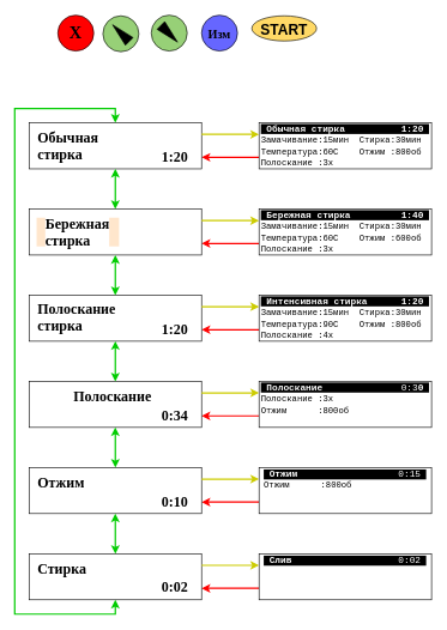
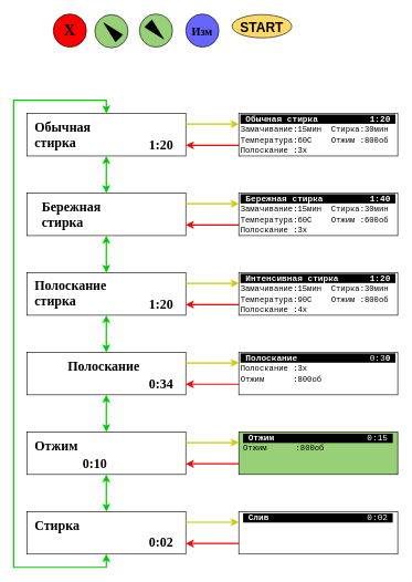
- <mxCell id="27" value="&lt;font face=&quot;Verdana&quot; size=&quot;1&quot; style=&quot;&quot;&gt;&lt;b style=&quot;font-size: 20px;&quot;&gt;Бережная&lt;br&gt;&lt;div style=&quot;text-align: left;&quot;&gt;&lt;b&gt;стирка&lt;/b&gt;&lt;/div&gt;&lt;/b&gt;&lt;/font&gt;" style="rounded=0;whiteSpace=wrap;html=1;labelBackgroundColor=#FFFFFF;fontSize=16;fontColor=#000000;strokeColor=none;fillColor=#ffe6cc;" parent="25" vertex="1"><mxGeometry x="10.435" y="12" width="114.783" height="40" as="geometry" /></mxCell>
+ <mxCell id="27" value="&lt;font face=&quot;Verdana&quot; size=&quot;1&quot; style=&quot;&quot;&gt;&lt;b style=&quot;font-size: 20px;&quot;&gt;Бережная&lt;br&gt;&lt;div style=&quot;text-align: left;&quot;&gt;&lt;b&gt;стирка&lt;/b&gt;&lt;/div&gt;&lt;/b&gt;&lt;/font&gt;" style="rounded=0;whiteSpace=wrap;html=1;labelBackgroundColor=#FFFFFF;fontSize=16;fontColor=#000000;strokeColor=none;" parent="25" vertex="1"><mxGeometry x="10.435" y="12" width="114.783" height="40" as="geometry" /></mxCell>
- <mxCell id="16" value="&lt;div style=&quot;text-align: left&quot;&gt;&lt;span style=&quot;font-family: &amp;#34;courier new&amp;#34; ; background-color: rgb(0 , 0 , 0)&quot;&gt;&lt;font color=&quot;#ffffff&quot;&gt;&lt;font size=&quot;1&quot;&gt;&lt;b&gt;&lt;span style=&quot;font-size: 13px&quot;&gt;&amp;nbsp;Отжим&amp;nbsp; &amp;nbsp; &amp;nbsp; &amp;nbsp; &amp;nbsp; &amp;nbsp;&lt;/span&gt;&lt;/b&gt;&lt;/font&gt;&lt;span style=&quot;font-size: 13px&quot;&gt;&amp;nbsp; &amp;nbsp; &amp;nbsp; &amp;nbsp;0:15&amp;nbsp;&lt;/span&gt;&lt;/font&gt;&lt;/span&gt;&lt;/div&gt;&lt;div style=&quot;text-align: left&quot;&gt;&lt;span style=&quot;font-family: &amp;#34;courier new&amp;#34;&quot;&gt;Отжим&amp;nbsp; &amp;nbsp; &amp;nbsp; :800об&lt;/span&gt;&lt;br&gt;&lt;/div&gt;&lt;div style=&quot;text-align: left&quot;&gt;&lt;span style=&quot;font-family: &amp;#34;courier new&amp;#34;&quot;&gt;&lt;br&gt;&lt;/span&gt;&lt;/div&gt;&lt;div style=&quot;text-align: left&quot;&gt;&lt;span style=&quot;font-family: &amp;#34;courier new&amp;#34;&quot;&gt;&lt;br&gt;&lt;/span&gt;&lt;/div&gt;" style="rounded=0;whiteSpace=wrap;html=1;align=center;" parent="1" vertex="1"><mxGeometry x="360" y="650" width="240" height="64" as="geometry" /></mxCell>
+ <mxCell id="16" value="&lt;div style=&quot;text-align: left&quot;&gt;&lt;span style=&quot;font-family: &amp;#34;courier new&amp;#34; ; background-color: rgb(0 , 0 , 0)&quot;&gt;&lt;font color=&quot;#ffffff&quot;&gt;&lt;font size=&quot;1&quot;&gt;&lt;b&gt;&lt;span style=&quot;font-size: 13px&quot;&gt;&amp;nbsp;Отжим&amp;nbsp; &amp;nbsp; &amp;nbsp; &amp;nbsp; &amp;nbsp; &amp;nbsp;&lt;/span&gt;&lt;/b&gt;&lt;/font&gt;&lt;span style=&quot;font-size: 13px&quot;&gt;&amp;nbsp; &amp;nbsp; &amp;nbsp; &amp;nbsp;0:15&amp;nbsp;&lt;/span&gt;&lt;/font&gt;&lt;/span&gt;&lt;/div&gt;&lt;div style=&quot;text-align: left&quot;&gt;&lt;span style=&quot;font-family: &amp;#34;courier new&amp;#34;&quot;&gt;Отжим&amp;nbsp; &amp;nbsp; &amp;nbsp; :800об&lt;/span&gt;&lt;br&gt;&lt;/div&gt;&lt;div style=&quot;text-align: left&quot;&gt;&lt;span style=&quot;font-family: &amp;#34;courier new&amp;#34;&quot;&gt;&lt;br&gt;&lt;/span&gt;&lt;/div&gt;&lt;div style=&quot;text-align: left&quot;&gt;&lt;span style=&quot;font-family: &amp;#34;courier new&amp;#34;&quot;&gt;&lt;br&gt;&lt;/span&gt;&lt;/div&gt;" style="rounded=0;whiteSpace=wrap;html=1;align=center;fillColor=#97d077;" parent="1" vertex="1"><mxGeometry x="360" y="650" width="240" height="64" as="geometry" /></mxCell>
- <mxCell id="38" value="&lt;font face=&quot;Verdana&quot; style=&quot;font-size: 20px;&quot;&gt;&lt;b&gt;0:10&lt;/b&gt;&lt;/font&gt;" style="rounded=0;whiteSpace=wrap;html=1;labelBackgroundColor=#FFFFFF;fontSize=16;fontColor=#000000;strokeColor=none;" parent="36" vertex="1"><mxGeometry x="177.391" y="36" width="52.174" height="20" as="geometry" /></mxCell>
+ <mxCell id="38" value="&lt;font face=&quot;Verdana&quot; style=&quot;font-size: 20px;&quot;&gt;&lt;b&gt;0:10&lt;/b&gt;&lt;/font&gt;" style="rounded=0;whiteSpace=wrap;html=1;labelBackgroundColor=#FFFFFF;fontSize=16;fontColor=#000000;strokeColor=none;" parent="36" vertex="1"><mxGeometry x="77.391" y="36" width="52.174" height="20" as="geometry" /></mxCell>
